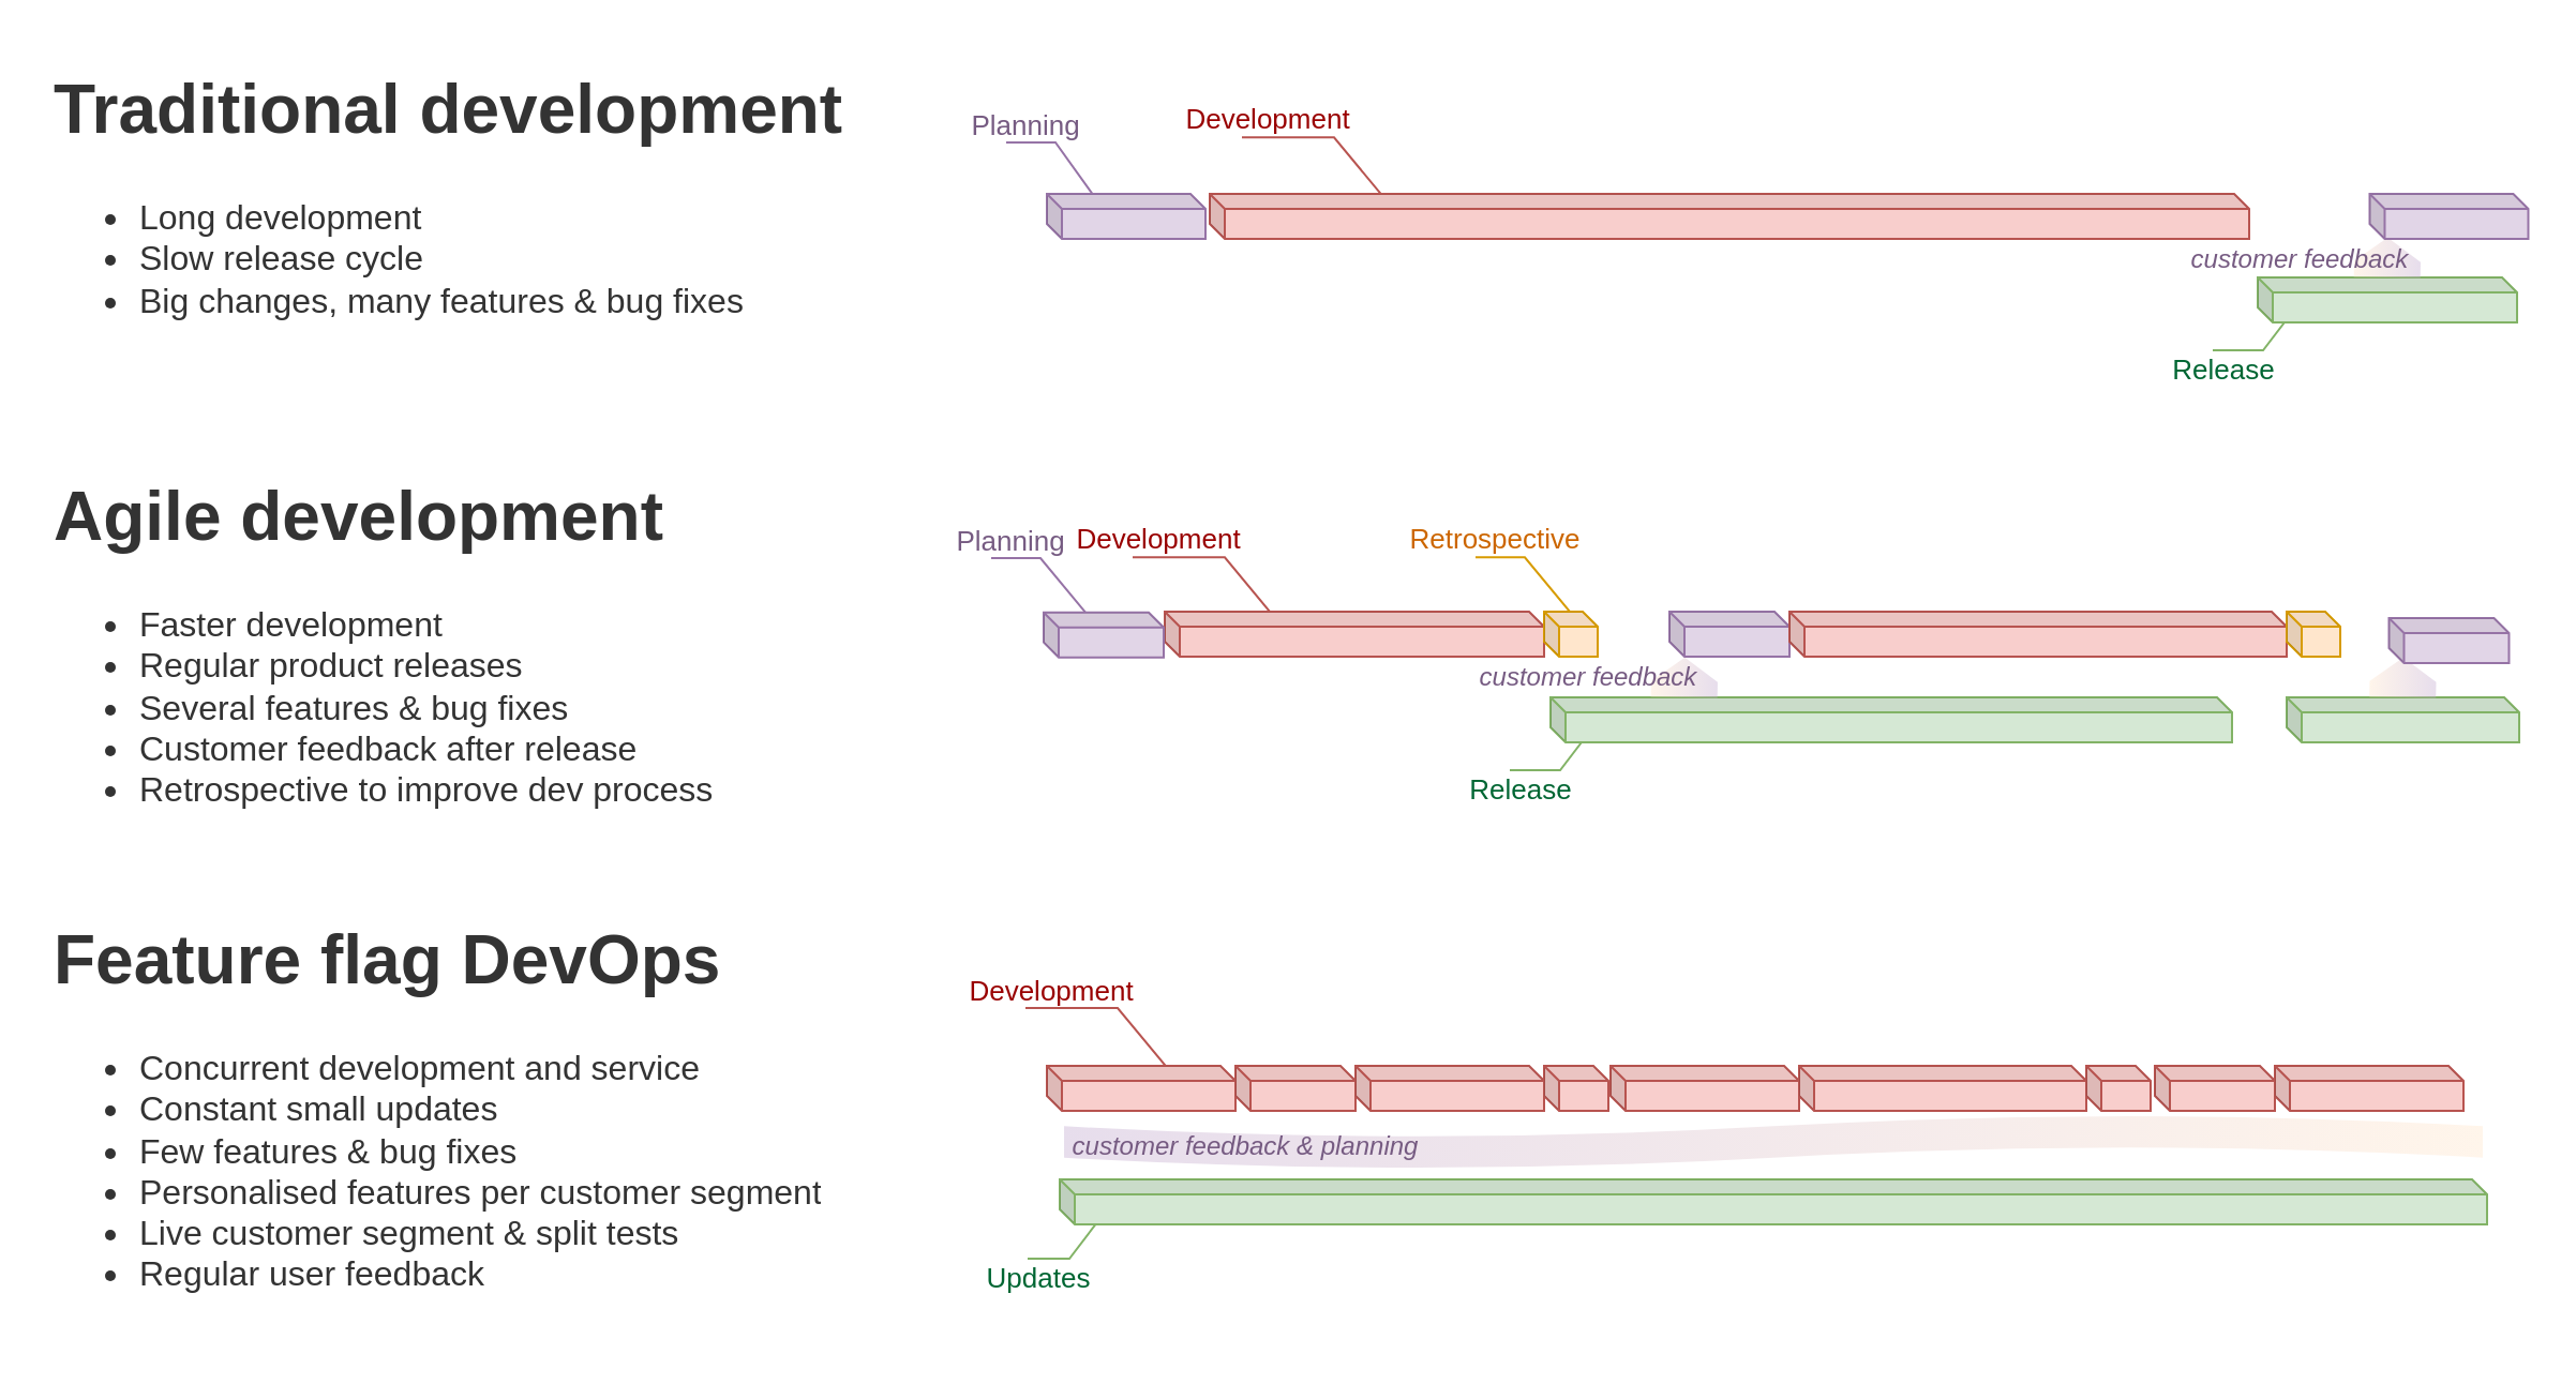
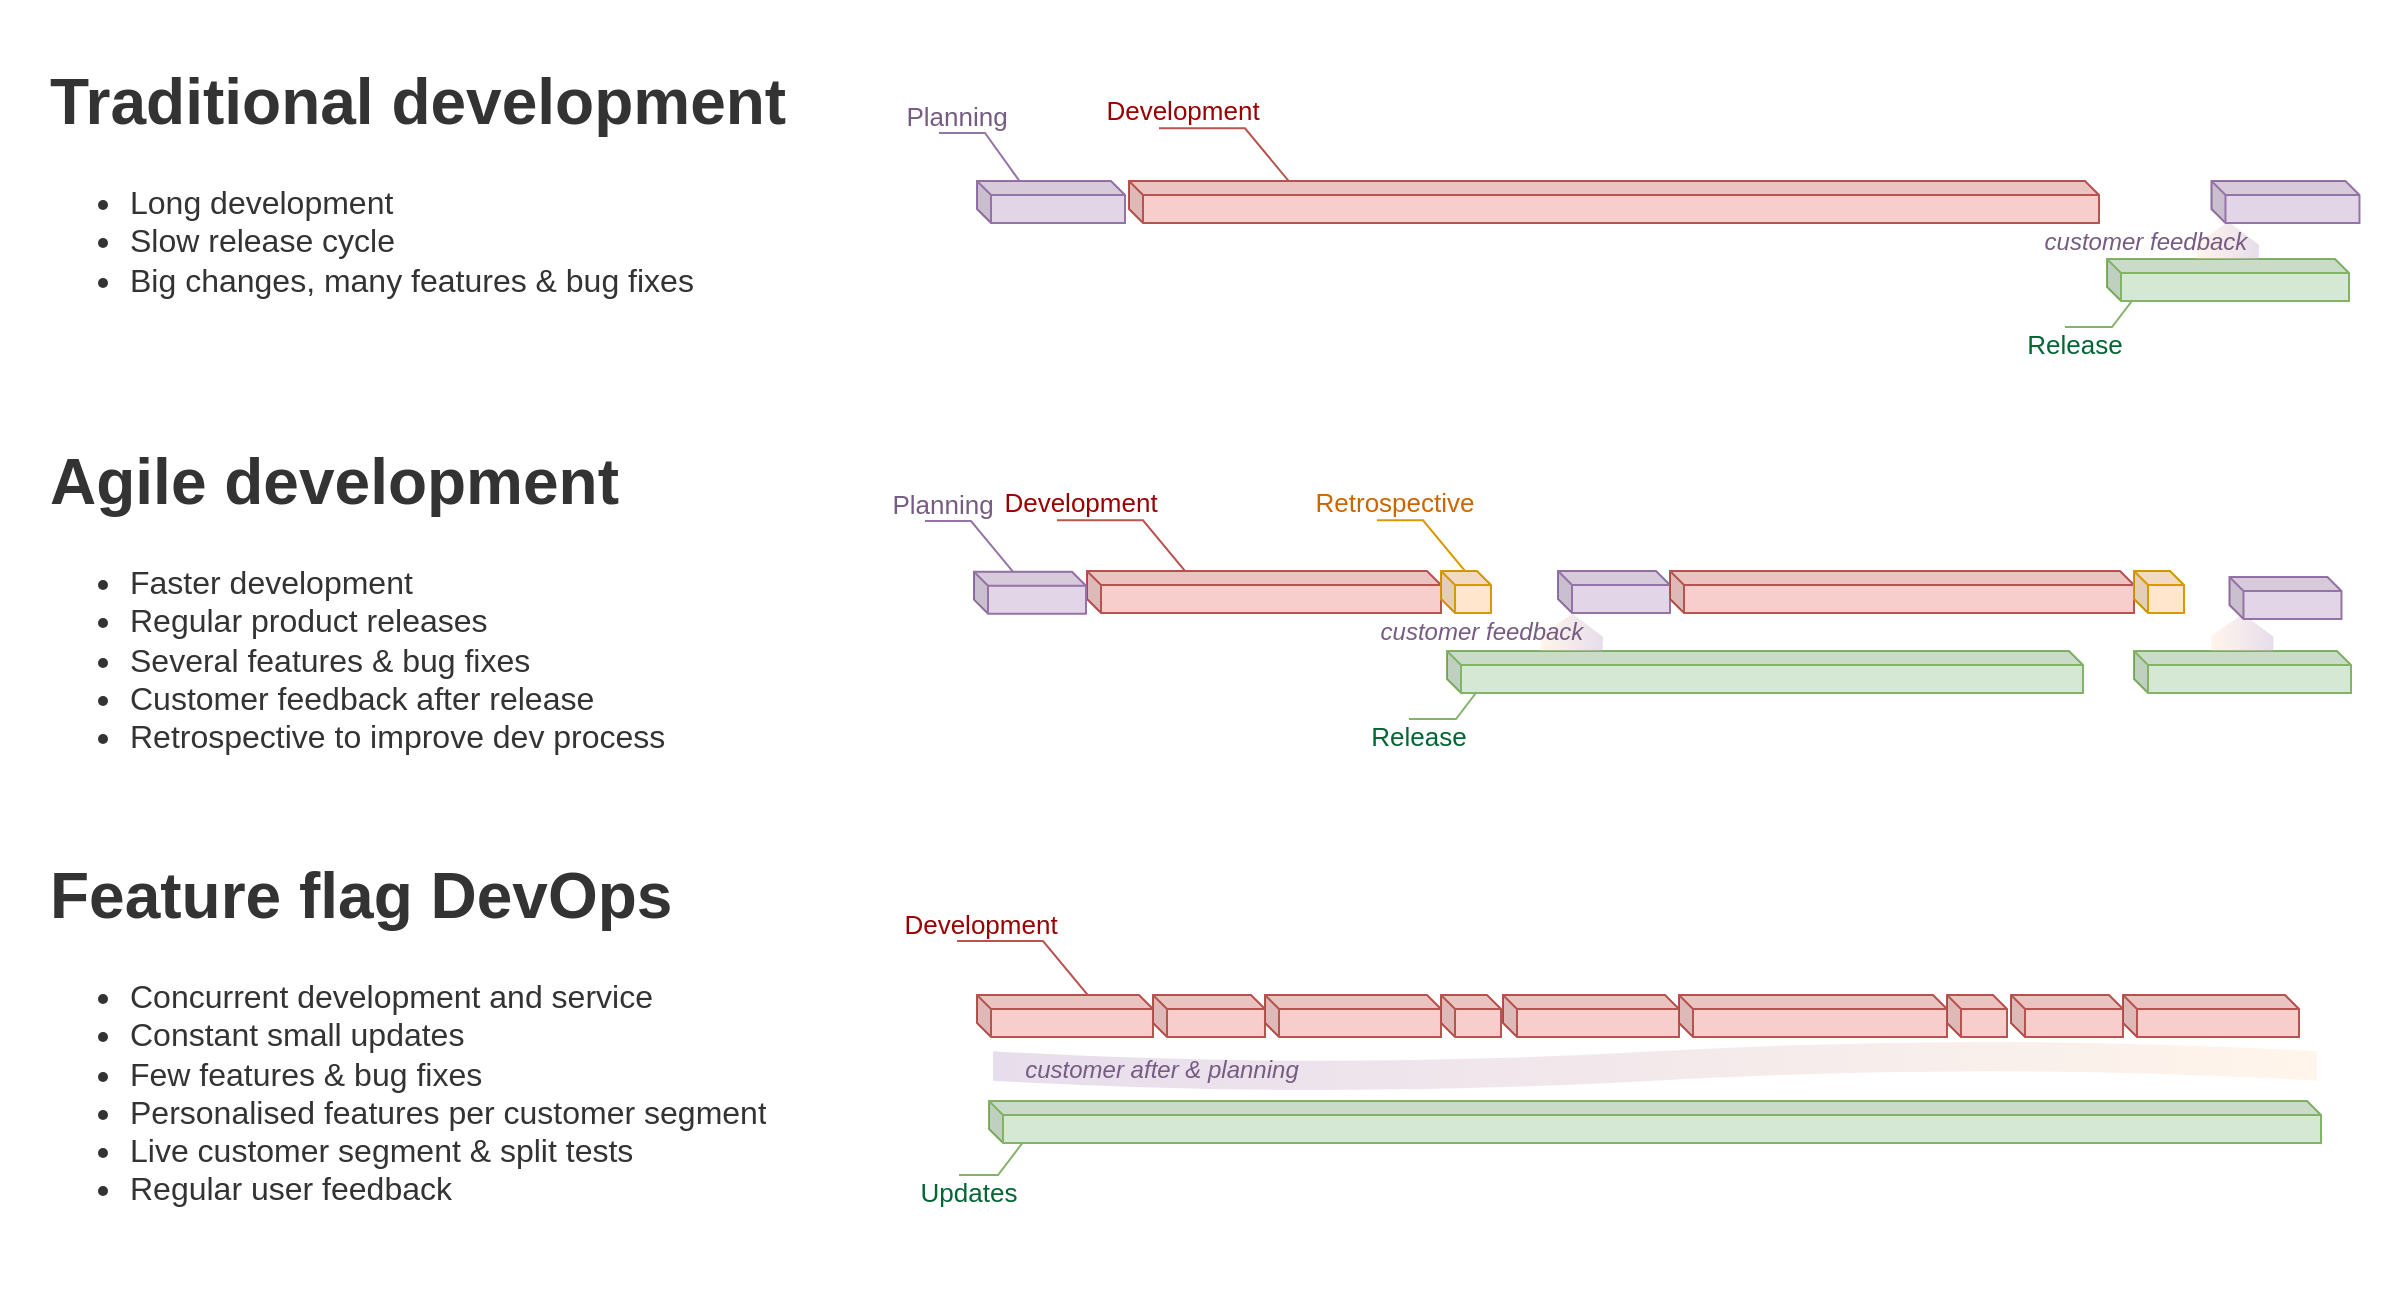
- <mxCell id="49" value="customer feedback &amp;amp; planning" style="text;html=1;strokeColor=none;fillColor=none;align=center;verticalAlign=middle;whiteSpace=wrap;rounded=0;fontSize=12;fontFamily=Helvetica;fontColor=#765B82;fontStyle=2" parent="1" vertex="1"><mxGeometry x="488" y="520" width="186" height="30" as="geometry" /></mxCell>
+ <mxCell id="49" value="customer after &amp;amp; planning" style="text;html=1;strokeColor=none;fillColor=none;align=center;verticalAlign=middle;whiteSpace=wrap;rounded=0;fontSize=12;fontFamily=Helvetica;fontColor=#765B82;fontStyle=2" parent="1" vertex="1"><mxGeometry x="488" y="520" width="186" height="30" as="geometry" /></mxCell>
